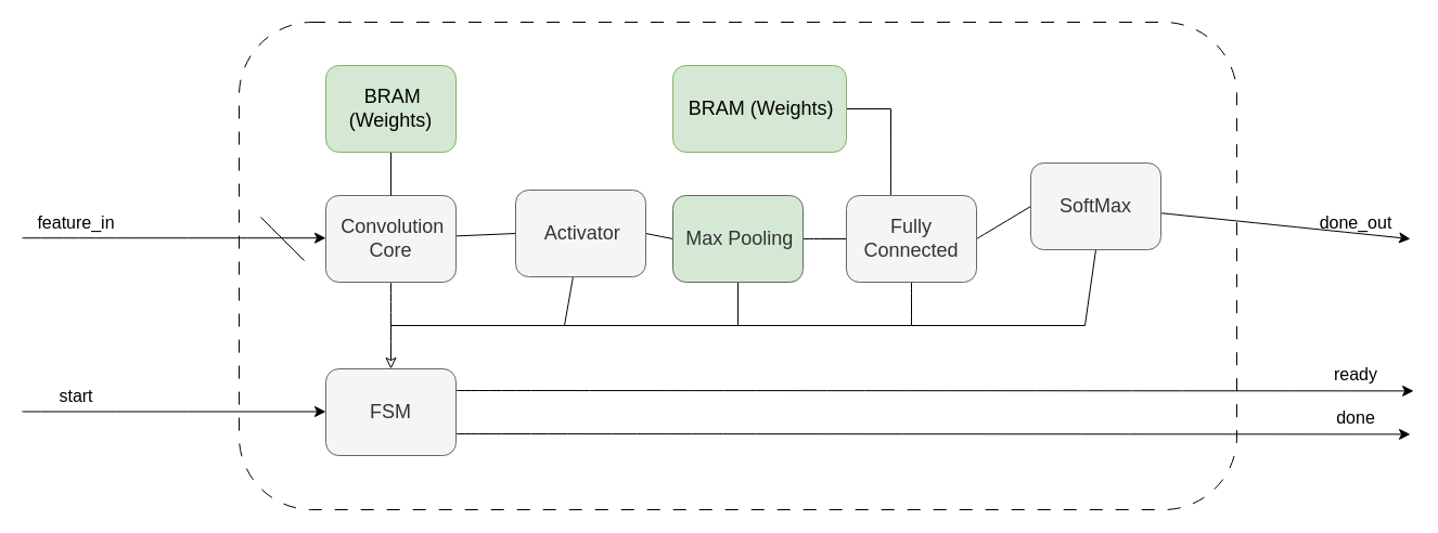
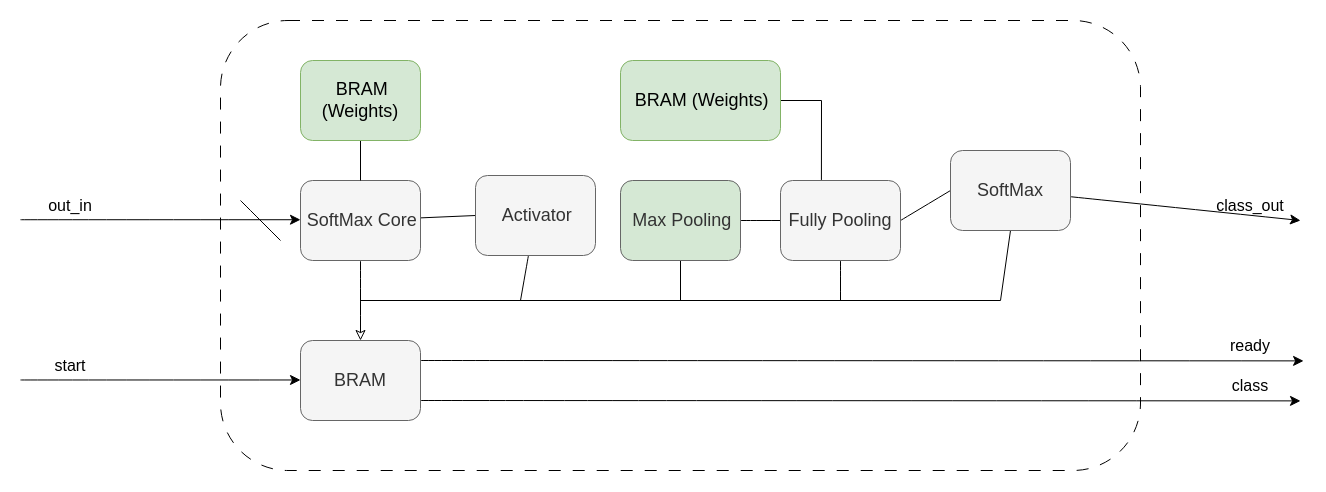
- <mxCell id="31" value="feature_in" style="text;html=1;align=center;verticalAlign=middle;whiteSpace=wrap;rounded=0;fontSize=16;" vertex="1" parent="1"><mxGeometry x="20" y="190" width="100" height="30" as="geometry" /></mxCell>
+ <mxCell id="31" value="out_in" style="text;html=1;align=center;verticalAlign=middle;whiteSpace=wrap;rounded=0;fontSize=16;" vertex="1" parent="1"><mxGeometry x="20" y="190" width="100" height="30" as="geometry" /></mxCell>
- <mxCell id="32" value="done_out" style="text;html=1;align=center;verticalAlign=middle;whiteSpace=wrap;rounded=0;fontSize=16;" vertex="1" parent="1"><mxGeometry x="1200" y="190" width="100" height="30" as="geometry" /></mxCell>
+ <mxCell id="32" value="class_out" style="text;html=1;align=center;verticalAlign=middle;whiteSpace=wrap;rounded=0;fontSize=16;" vertex="1" parent="1"><mxGeometry x="1200" y="190" width="100" height="30" as="geometry" /></mxCell>
- <mxCell id="6" style="edgeStyle=none;curved=1;rounded=0;orthogonalLoop=1;jettySize=auto;html=1;exitX=1;exitY=0.5;exitDx=0;exitDy=0;entryX=0;entryY=0.5;entryDx=0;entryDy=0;fontSize=12;startSize=8;endSize=8;endArrow=none;endFill=0;" edge="1" parent="1" source="8" target="11"><mxGeometry relative="1" as="geometry" /></mxCell>
- <mxCell id="5" value="&amp;nbsp;&lt;font style=&quot;font-size: 18px;&quot;&gt;Convolution Core&lt;br&gt;&lt;/font&gt;" style="rounded=1;whiteSpace=wrap;html=1;fillColor=#f5f5f5;fontColor=#333333;strokeColor=#666666;" vertex="1" parent="1"><mxGeometry x="300" y="180" width="120" height="80" as="geometry" /></mxCell>
+ <mxCell id="5" value="&amp;nbsp;&lt;font style=&quot;font-size: 18px;&quot;&gt;SoftMax Core&lt;br&gt;&lt;/font&gt;" style="rounded=1;whiteSpace=wrap;html=1;fillColor=#f5f5f5;fontColor=#333333;strokeColor=#666666;" vertex="1" parent="1"><mxGeometry x="300" y="180" width="120" height="80" as="geometry" /></mxCell>
- <mxCell id="14" value="&lt;font style=&quot;font-size: 18px;&quot;&gt;Fully Connected&lt;br&gt;&lt;/font&gt;" style="rounded=1;whiteSpace=wrap;html=1;fillColor=#f5f5f5;fontColor=#333333;strokeColor=#666666;" vertex="1" parent="1"><mxGeometry x="780" y="180" width="120" height="80" as="geometry" /></mxCell>
+ <mxCell id="14" value="&lt;font style=&quot;font-size: 18px;&quot;&gt;Fully Pooling&lt;br&gt;&lt;/font&gt;" style="rounded=1;whiteSpace=wrap;html=1;fillColor=#f5f5f5;fontColor=#333333;strokeColor=#666666;" vertex="1" parent="1"><mxGeometry x="780" y="180" width="120" height="80" as="geometry" /></mxCell>
- <mxCell id="18" value="&lt;font style=&quot;font-size: 18px;&quot;&gt;FSM&lt;br&gt;&lt;/font&gt;" style="rounded=1;whiteSpace=wrap;html=1;fillColor=#f5f5f5;fontColor=#333333;strokeColor=#666666;" vertex="1" parent="1"><mxGeometry x="300" y="340" width="120" height="80" as="geometry" /></mxCell>
+ <mxCell id="18" value="&lt;font style=&quot;font-size: 18px;&quot;&gt;BRAM&lt;br&gt;&lt;/font&gt;" style="rounded=1;whiteSpace=wrap;html=1;fillColor=#f5f5f5;fontColor=#333333;strokeColor=#666666;" vertex="1" parent="1"><mxGeometry x="300" y="340" width="120" height="80" as="geometry" /></mxCell>
- <mxCell id="29" value="done" style="text;html=1;align=center;verticalAlign=middle;whiteSpace=wrap;rounded=0;fontSize=16;" vertex="1" parent="1"><mxGeometry x="1200" y="370" width="100" height="30" as="geometry" /></mxCell>
+ <mxCell id="29" value="class" style="text;html=1;align=center;verticalAlign=middle;whiteSpace=wrap;rounded=0;fontSize=16;" vertex="1" parent="1"><mxGeometry x="1200" y="370" width="100" height="30" as="geometry" /></mxCell>
